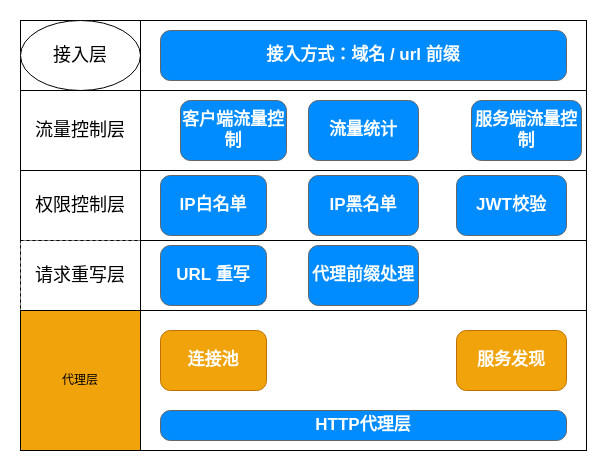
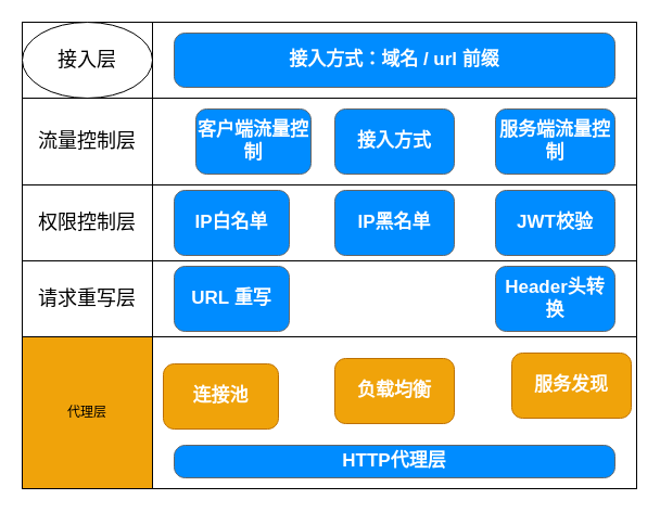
- <mxCell id="12" value="流量统计" style="strokeWidth=1;shadow=0;dashed=0;align=center;html=1;shape=mxgraph.mockup.buttons.button;strokeColor=#666666;fontColor=#ffffff;mainText=;buttonStyle=round;fontSize=17;fontStyle=1;fillColor=#008cff;whiteSpace=wrap;" vertex="1" parent="1"><mxGeometry x="308" y="100" width="110" height="60" as="geometry" /></mxCell>
+ <mxCell id="12" value="接入方式" style="strokeWidth=1;shadow=0;dashed=0;align=center;html=1;shape=mxgraph.mockup.buttons.button;strokeColor=#666666;fontColor=#ffffff;mainText=;buttonStyle=round;fontSize=17;fontStyle=1;fillColor=#008cff;whiteSpace=wrap;" vertex="1" parent="1"><mxGeometry x="308" y="100" width="110" height="60" as="geometry" /></mxCell>
- <mxCell id="11" value="服务端流量控制" style="strokeWidth=1;shadow=0;dashed=0;align=center;html=1;shape=mxgraph.mockup.buttons.button;strokeColor=#666666;fontColor=#ffffff;mainText=;buttonStyle=round;fontSize=17;fontStyle=1;fillColor=#008cff;whiteSpace=wrap;" vertex="1" parent="1"><mxGeometry x="471" y="100" width="110" height="60" as="geometry" /></mxCell>
+ <mxCell id="11" value="服务端流量控制" style="strokeWidth=1;shadow=0;dashed=0;align=center;html=1;shape=mxgraph.mockup.buttons.button;strokeColor=#666666;fontColor=#ffffff;mainText=;buttonStyle=round;fontSize=17;fontStyle=1;fillColor=#008cff;whiteSpace=wrap;" vertex="1" parent="1"><mxGeometry x="456" y="100" width="110" height="60" as="geometry" /></mxCell>
- <mxCell id="6" value="&lt;font style=&quot;font-size: 18px;&quot;&gt;请求重写层&lt;/font&gt;" style="rounded=0;whiteSpace=wrap;html=1;dashed=1;" vertex="1" parent="1"><mxGeometry x="20" y="240" width="120" height="70" as="geometry" /></mxCell>
+ <mxCell id="6" value="&lt;font style=&quot;font-size: 18px;&quot;&gt;请求重写层&lt;/font&gt;" style="rounded=0;whiteSpace=wrap;html=1;" vertex="1" parent="1"><mxGeometry x="20" y="240" width="120" height="70" as="geometry" /></mxCell>
- <mxCell id="19" value="代理前缀处理" style="strokeWidth=1;shadow=0;dashed=0;align=center;html=1;shape=mxgraph.mockup.buttons.button;strokeColor=#666666;fontColor=#ffffff;mainText=;buttonStyle=round;fontSize=17;fontStyle=1;fillColor=#008cff;whiteSpace=wrap;" vertex="1" parent="1"><mxGeometry x="308" y="245" width="110" height="60" as="geometry" /></mxCell>
+ <mxCell id="18" value="Header头转换" style="strokeWidth=1;shadow=0;dashed=0;align=center;html=1;shape=mxgraph.mockup.buttons.button;strokeColor=#666666;fontColor=#ffffff;mainText=;buttonStyle=round;fontSize=17;fontStyle=1;fillColor=#008cff;whiteSpace=wrap;" vertex="1" parent="1"><mxGeometry x="456" y="245" width="110" height="60" as="geometry" /></mxCell>
- <mxCell id="23" value="&lt;font color=&quot;#ffffff&quot;&gt;连接池&lt;/font&gt;" style="strokeWidth=1;shadow=0;dashed=0;align=center;html=1;shape=mxgraph.mockup.buttons.button;strokeColor=#BD7000;mainText=;buttonStyle=round;fontSize=17;fontStyle=1;fillColor=#f0a30a;whiteSpace=wrap;fontColor=#000000;" vertex="1" parent="1"><mxGeometry x="160" y="330" width="106" height="60" as="geometry" /></mxCell>
+ <mxCell id="23" value="&lt;font color=&quot;#ffffff&quot;&gt;连接池&lt;/font&gt;" style="strokeWidth=1;shadow=0;dashed=0;align=center;html=1;shape=mxgraph.mockup.buttons.button;strokeColor=#BD7000;mainText=;buttonStyle=round;fontSize=17;fontStyle=1;fillColor=#f0a30a;whiteSpace=wrap;fontColor=#000000;" vertex="1" parent="1"><mxGeometry x="150" y="335" width="106" height="60" as="geometry" /></mxCell>
+ <mxCell id="22" value="&lt;font color=&quot;#ffffff&quot;&gt;负载均衡&lt;/font&gt;" style="strokeWidth=1;shadow=0;dashed=0;align=center;html=1;shape=mxgraph.mockup.buttons.button;strokeColor=#BD7000;fontColor=#000000;mainText=;buttonStyle=round;fontSize=17;fontStyle=1;fillColor=#f0a30a;whiteSpace=wrap;" vertex="1" parent="1"><mxGeometry x="308" y="330" width="110" height="60" as="geometry" /></mxCell>
- <mxCell id="21" value="&lt;font color=&quot;#ffffff&quot;&gt;服务发现&lt;/font&gt;" style="strokeWidth=1;shadow=0;dashed=0;align=center;html=1;shape=mxgraph.mockup.buttons.button;strokeColor=#BD7000;fontColor=#000000;mainText=;buttonStyle=round;fontSize=17;fontStyle=1;fillColor=#f0a30a;whiteSpace=wrap;" vertex="1" parent="1"><mxGeometry x="456" y="330" width="110" height="60" as="geometry" /></mxCell>
+ <mxCell id="21" value="&lt;font color=&quot;#ffffff&quot;&gt;服务发现&lt;/font&gt;" style="strokeWidth=1;shadow=0;dashed=0;align=center;html=1;shape=mxgraph.mockup.buttons.button;strokeColor=#BD7000;fontColor=#000000;mainText=;buttonStyle=round;fontSize=17;fontStyle=1;fillColor=#f0a30a;whiteSpace=wrap;" vertex="1" parent="1"><mxGeometry x="471" y="325" width="110" height="60" as="geometry" /></mxCell>
